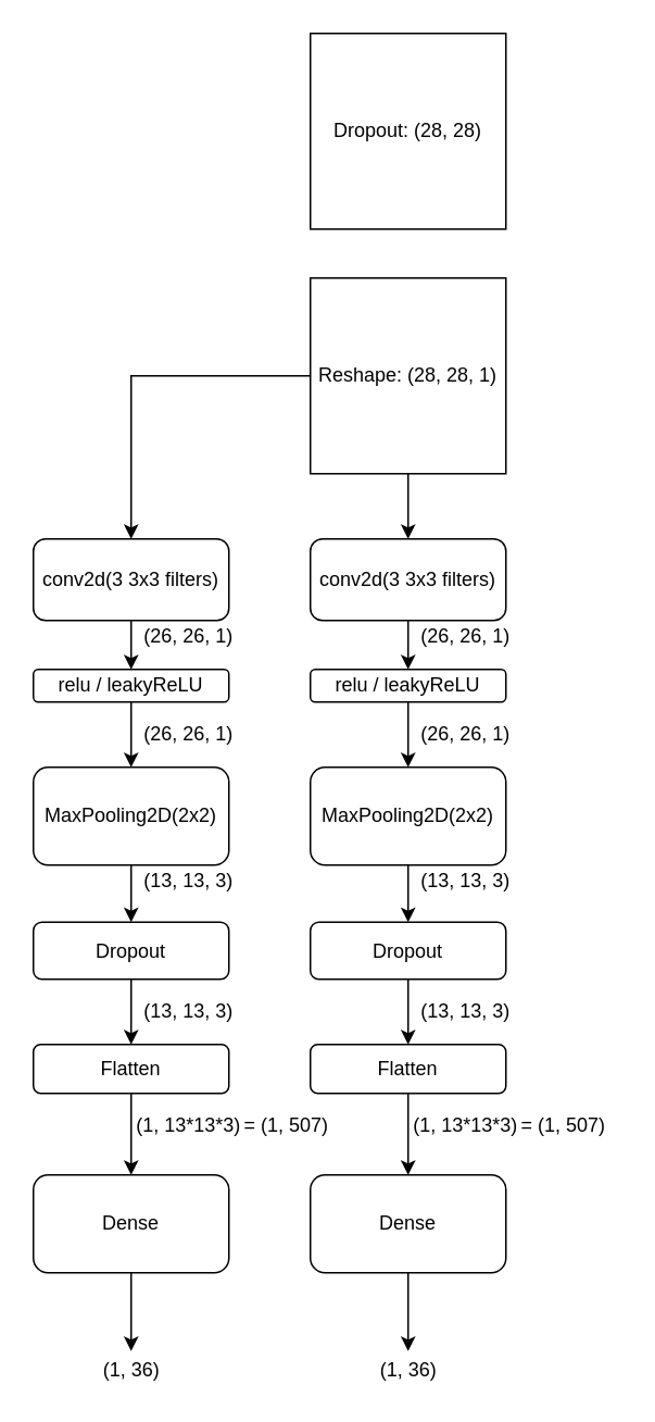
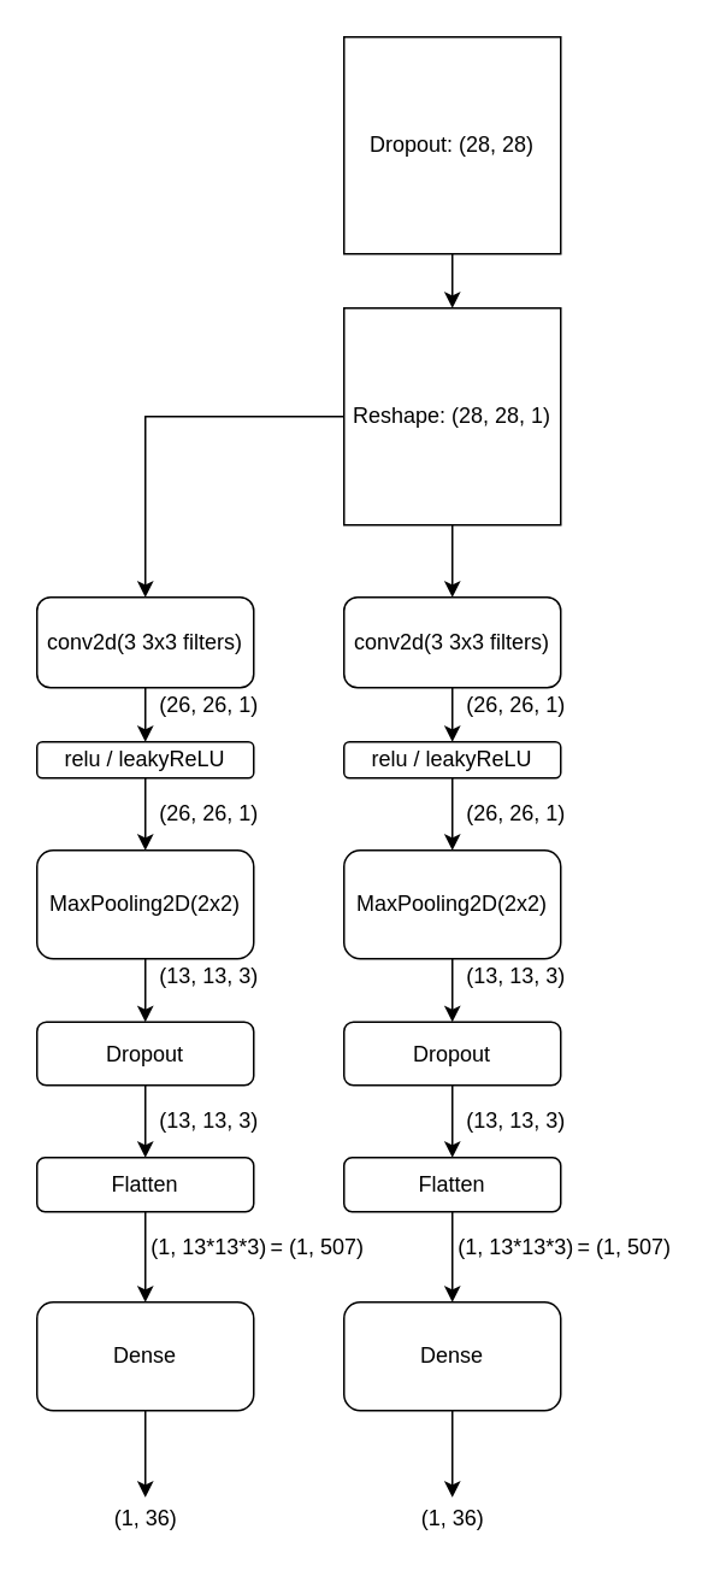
+ <mxCell id="2" value="" style="edgeStyle=orthogonalEdgeStyle;rounded=0;orthogonalLoop=1;jettySize=auto;html=1;" edge="1" parent="1" source="3" target="6"><mxGeometry relative="1" as="geometry" /></mxCell>
